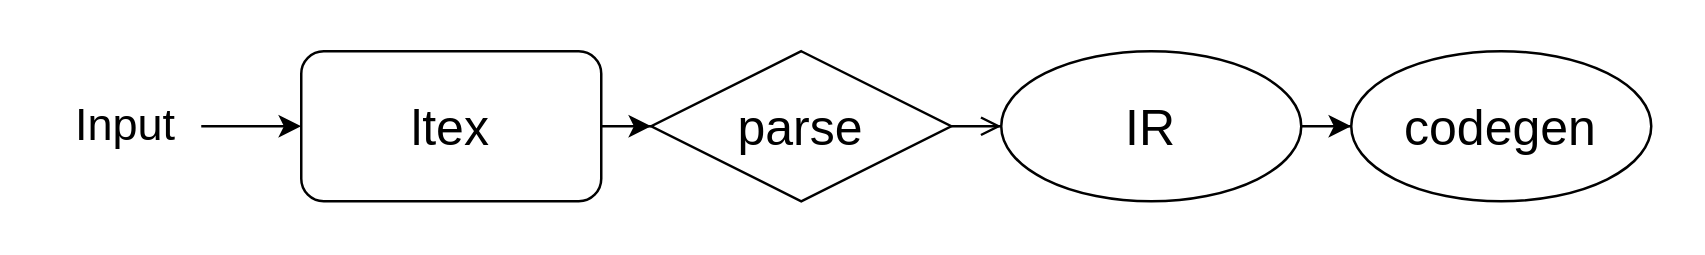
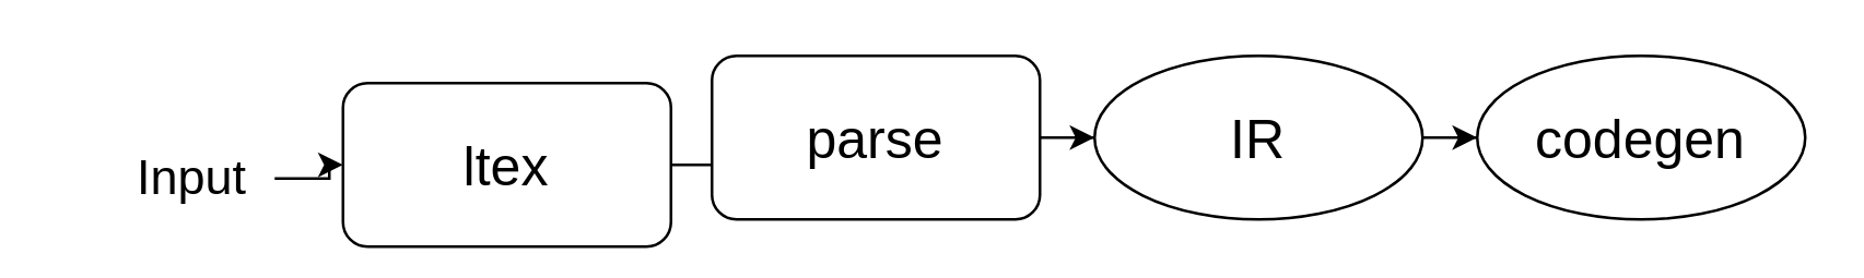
- <mxCell id="10" value="&lt;font style=&quot;font-size: 18px;&quot;&gt;Input&lt;/font&gt;" style="text;html=1;strokeColor=none;fillColor=none;align=center;verticalAlign=middle;whiteSpace=wrap;rounded=0;" vertex="1" parent="1"><mxGeometry x="20" y="35" width="60" height="30" as="geometry" /></mxCell>
+ <mxCell id="10" value="&lt;font style=&quot;font-size: 18px;&quot;&gt;Input&lt;/font&gt;" style="text;html=1;strokeColor=none;fillColor=none;align=center;verticalAlign=middle;whiteSpace=wrap;rounded=0;" vertex="1" parent="1"><mxGeometry x="40" y="50" width="60" height="30" as="geometry" /></mxCell>
- <mxCell id="3" value="&lt;font style=&quot;font-size: 20px;&quot;&gt;ltex&lt;/font&gt;" style="rounded=1;whiteSpace=wrap;html=1;" vertex="1" parent="1"><mxGeometry x="120" y="20" width="120" height="60" as="geometry" /></mxCell>
+ <mxCell id="3" value="&lt;font style=&quot;font-size: 20px;&quot;&gt;ltex&lt;/font&gt;" style="rounded=1;whiteSpace=wrap;html=1;" vertex="1" parent="1"><mxGeometry x="125" y="30" width="120" height="60" as="geometry" /></mxCell>
- <mxCell id="5" value="&lt;span style=&quot;font-size: 20px;&quot;&gt;parse&lt;/span&gt;" style="rhombus;whiteSpace=wrap;html=1;" vertex="1" parent="1"><mxGeometry x="260" y="20" width="120" height="60" as="geometry" /></mxCell>
+ <mxCell id="5" value="&lt;span style=&quot;font-size: 20px;&quot;&gt;parse&lt;/span&gt;" style="rounded=1;whiteSpace=wrap;html=1;" vertex="1" parent="1"><mxGeometry x="260" y="20" width="120" height="60" as="geometry" /></mxCell>
- <mxCell id="4" style="edgeStyle=orthogonalEdgeStyle;rounded=0;orthogonalLoop=1;jettySize=auto;html=1;endArrow=open;" edge="1" parent="1" source="5" target="8"><mxGeometry relative="1" as="geometry" /></mxCell>
+ <mxCell id="4" style="edgeStyle=orthogonalEdgeStyle;rounded=0;orthogonalLoop=1;jettySize=auto;html=1;" edge="1" parent="1" source="5" target="8"><mxGeometry relative="1" as="geometry" /></mxCell>
